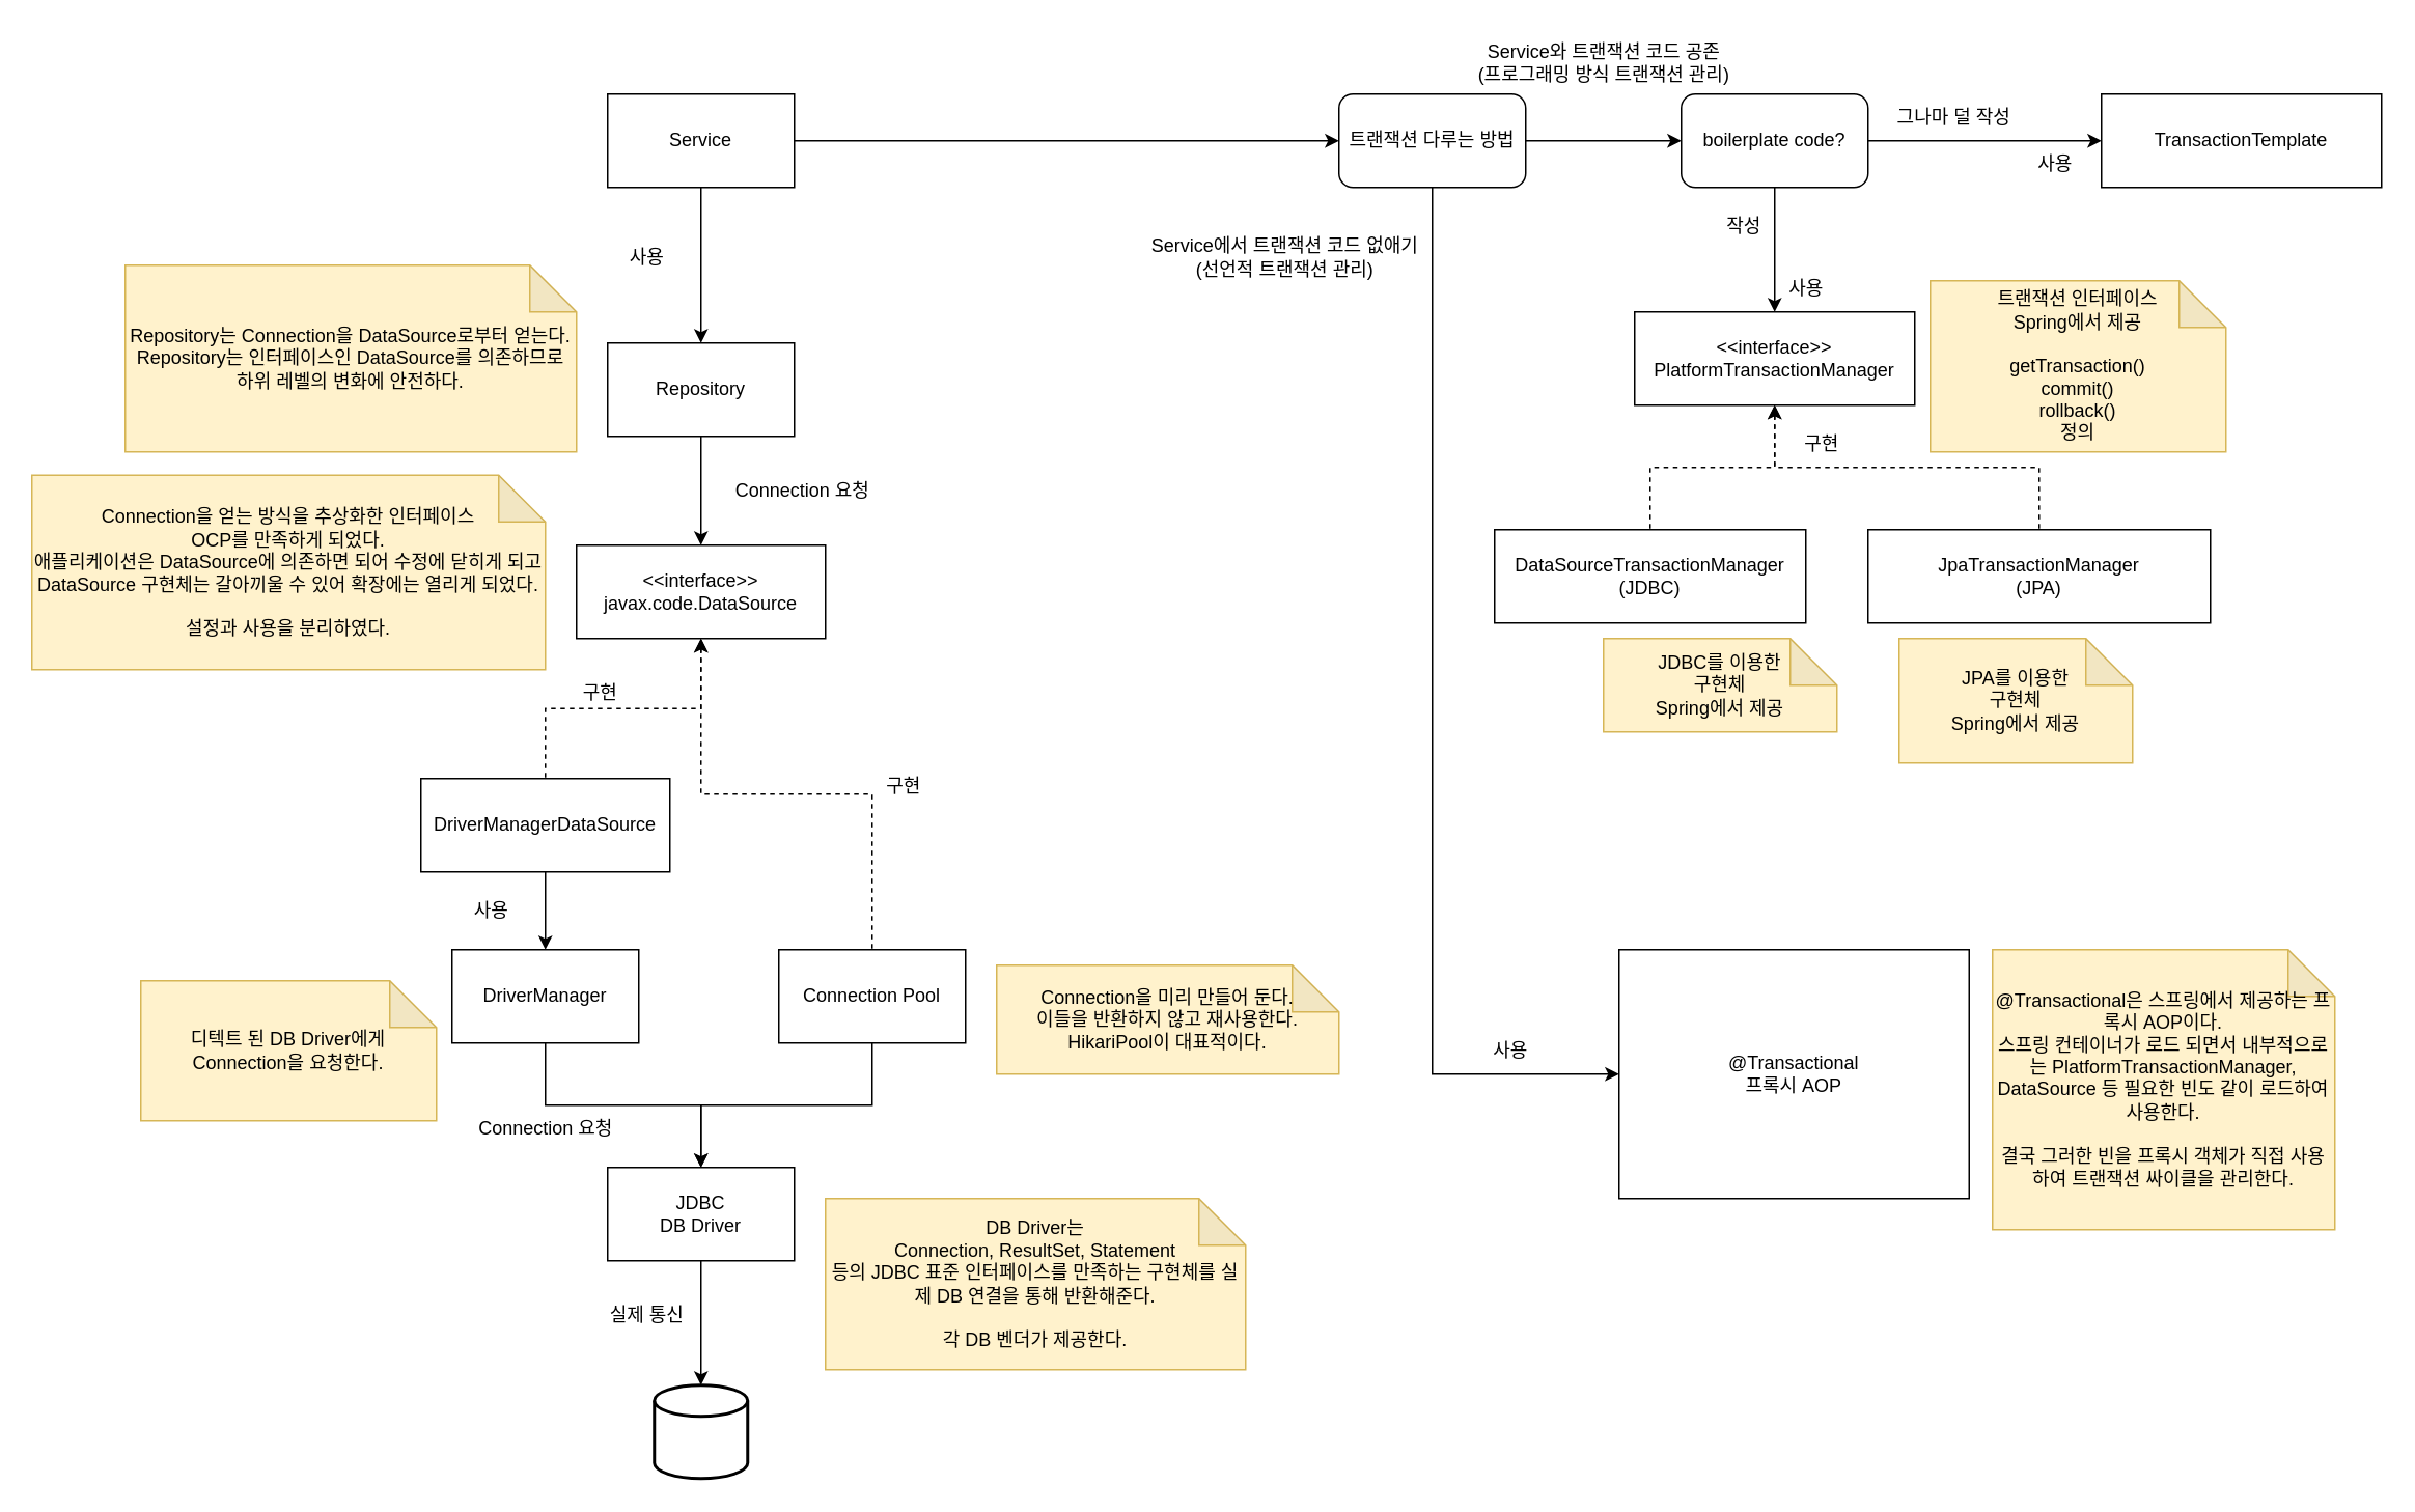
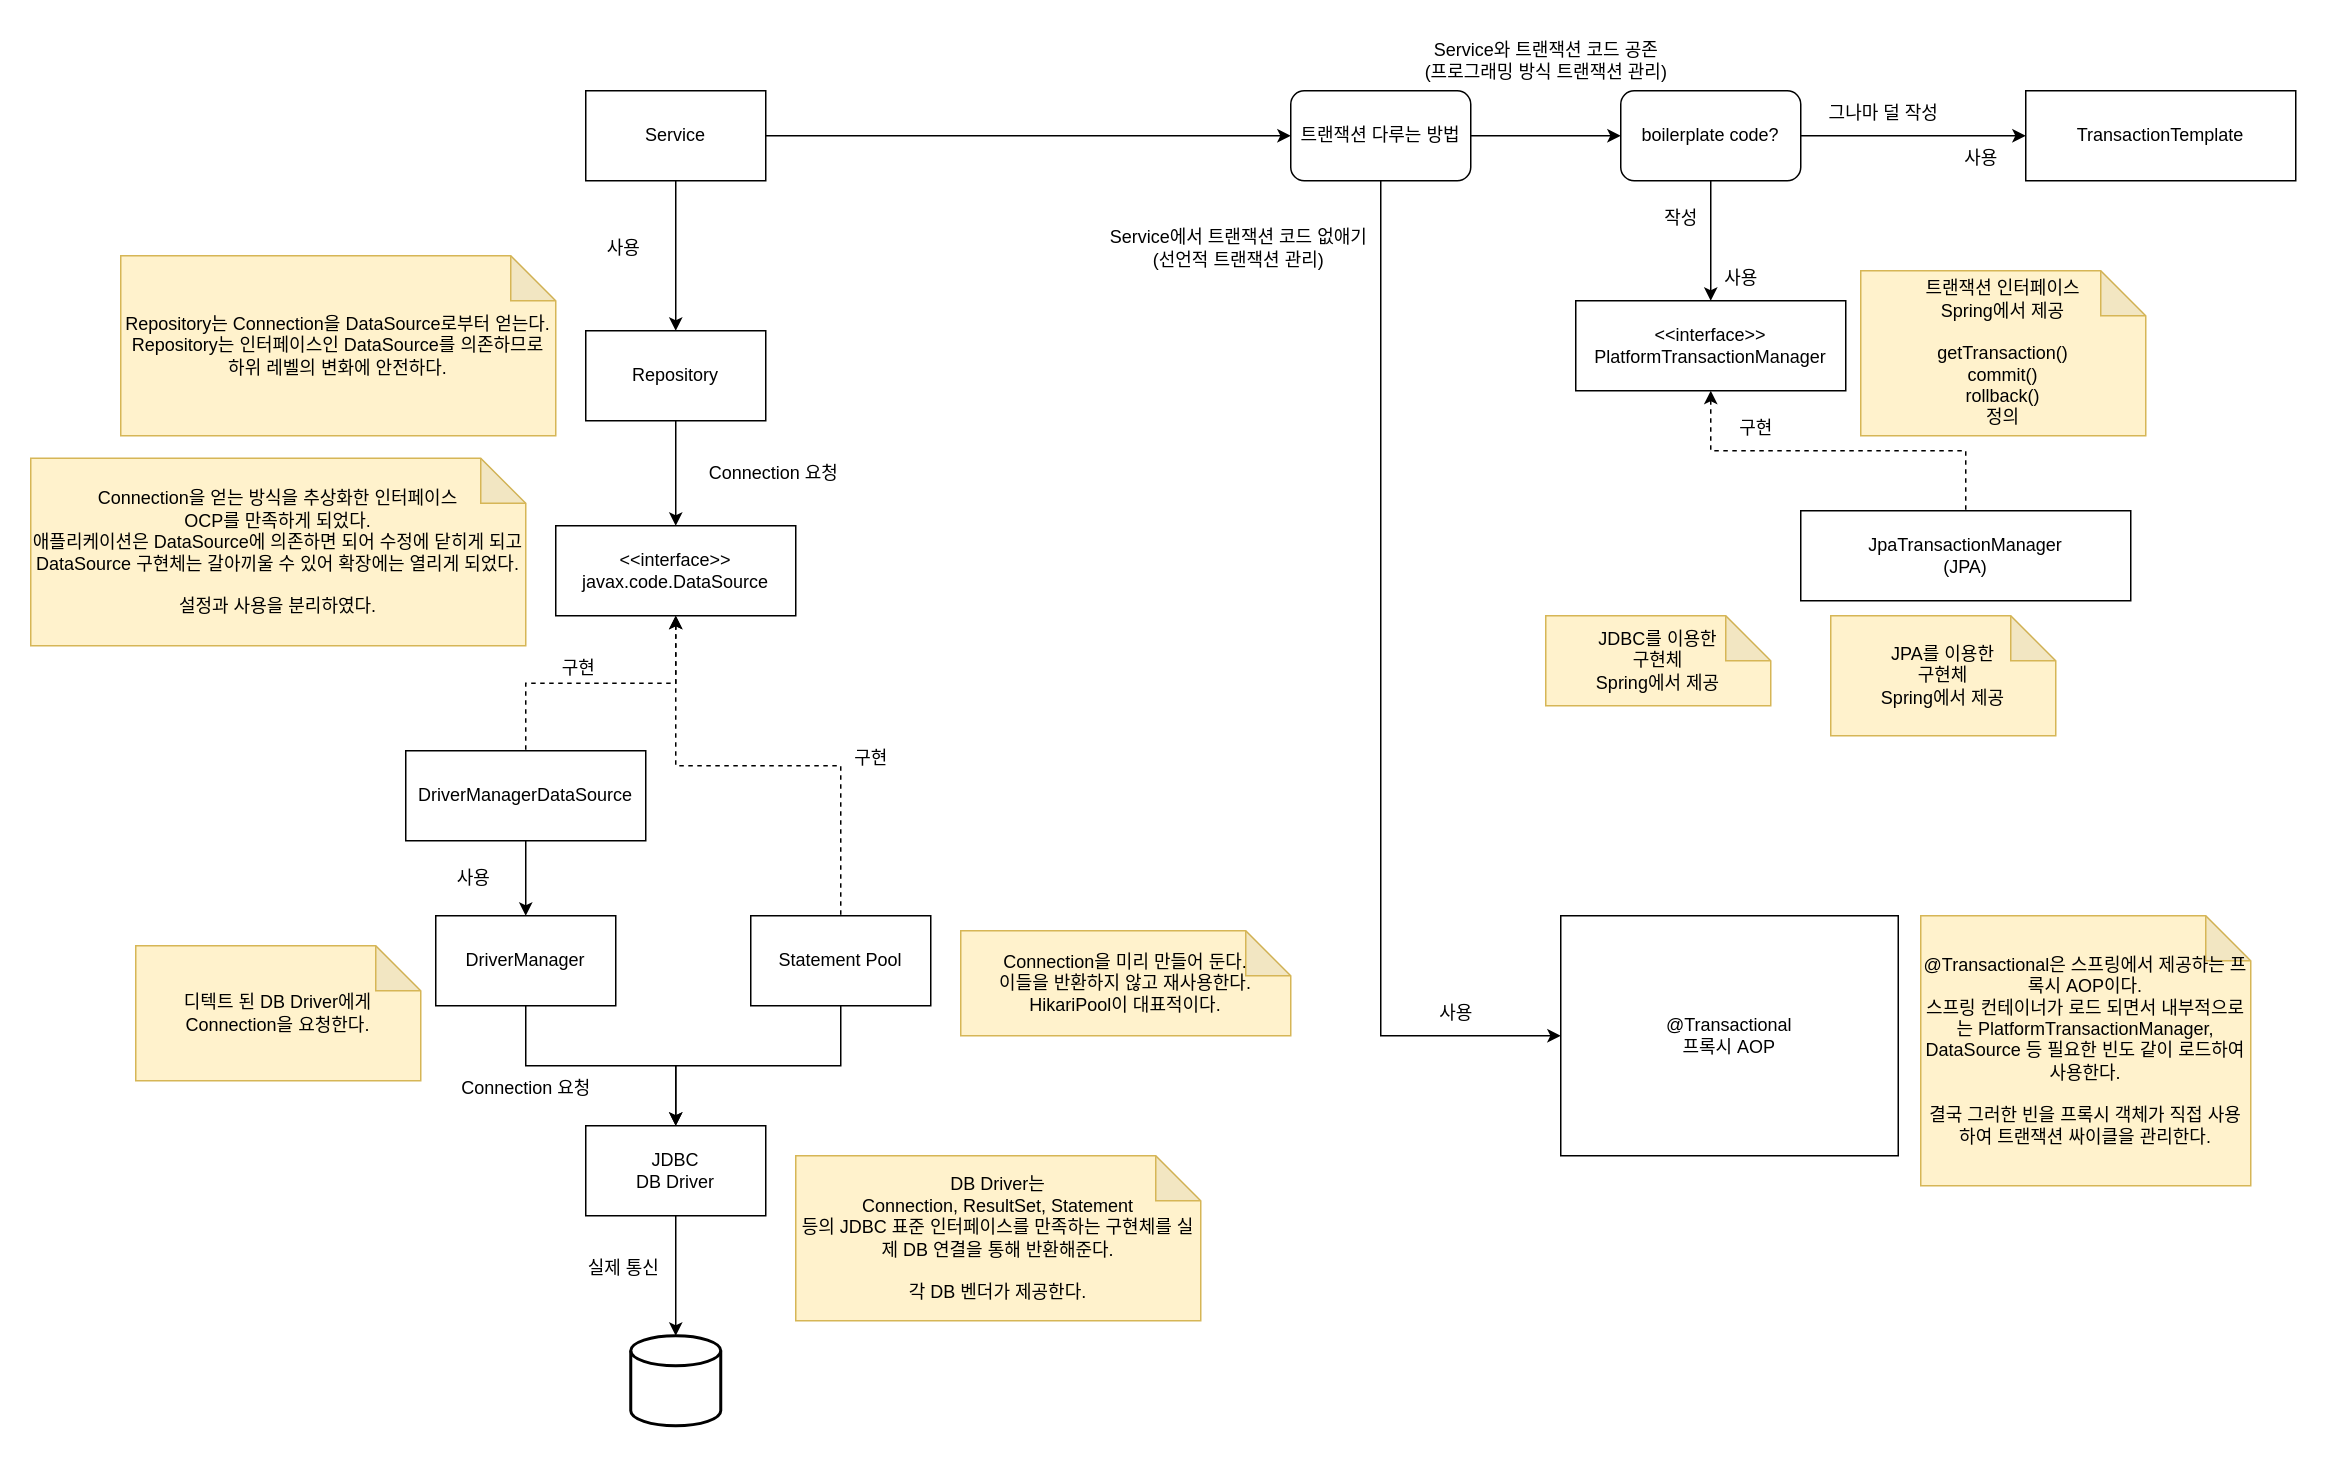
- <mxCell id="34" style="edgeStyle=orthogonalEdgeStyle;rounded=0;orthogonalLoop=1;jettySize=auto;html=1;dashed=1;startArrow=classic;startFill=1;endArrow=none;endFill=0;entryX=0.5;entryY=0;entryDx=0;entryDy=0;exitX=0.5;exitY=1;exitDx=0;exitDy=0;" parent="1" source="31" target="44" edge="1"><mxGeometry relative="1" as="geometry"><mxPoint x="850" y="170" as="sourcePoint" /><mxPoint x="960" y="370" as="targetPoint" /></mxGeometry></mxCell>
- <mxCell id="44" value="DataSourceTransactionManager&lt;br&gt;(JDBC)" style="whiteSpace=wrap;html=1;" parent="1" vertex="1"><mxGeometry x="960" y="340" width="200" height="60" as="geometry" /></mxCell>
- <mxCell id="12" value="Connection Pool" style="rounded=0;whiteSpace=wrap;html=1;" parent="1" vertex="1"><mxGeometry x="500" y="610" width="120" height="60" as="geometry" /></mxCell>
+ <mxCell id="12" value="Statement Pool" style="rounded=0;whiteSpace=wrap;html=1;" parent="1" vertex="1"><mxGeometry x="500" y="610" width="120" height="60" as="geometry" /></mxCell>
